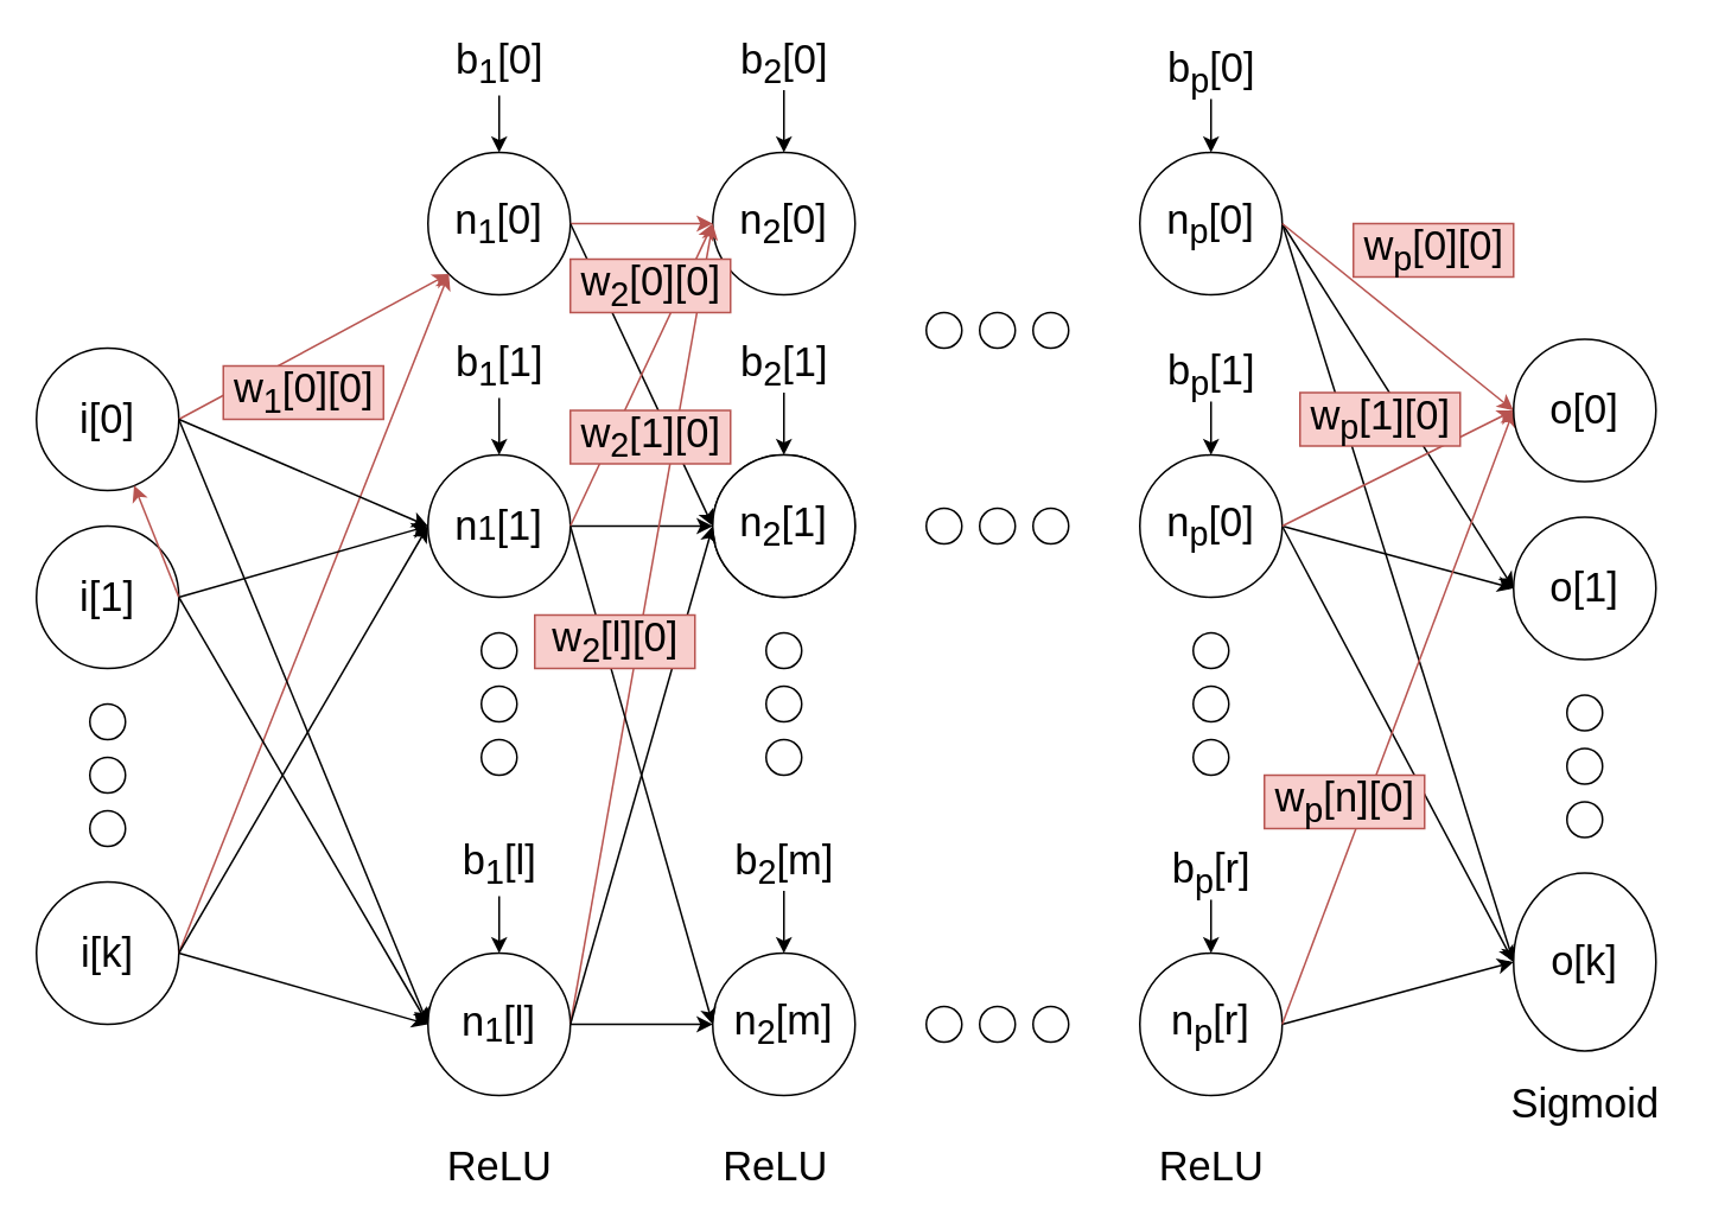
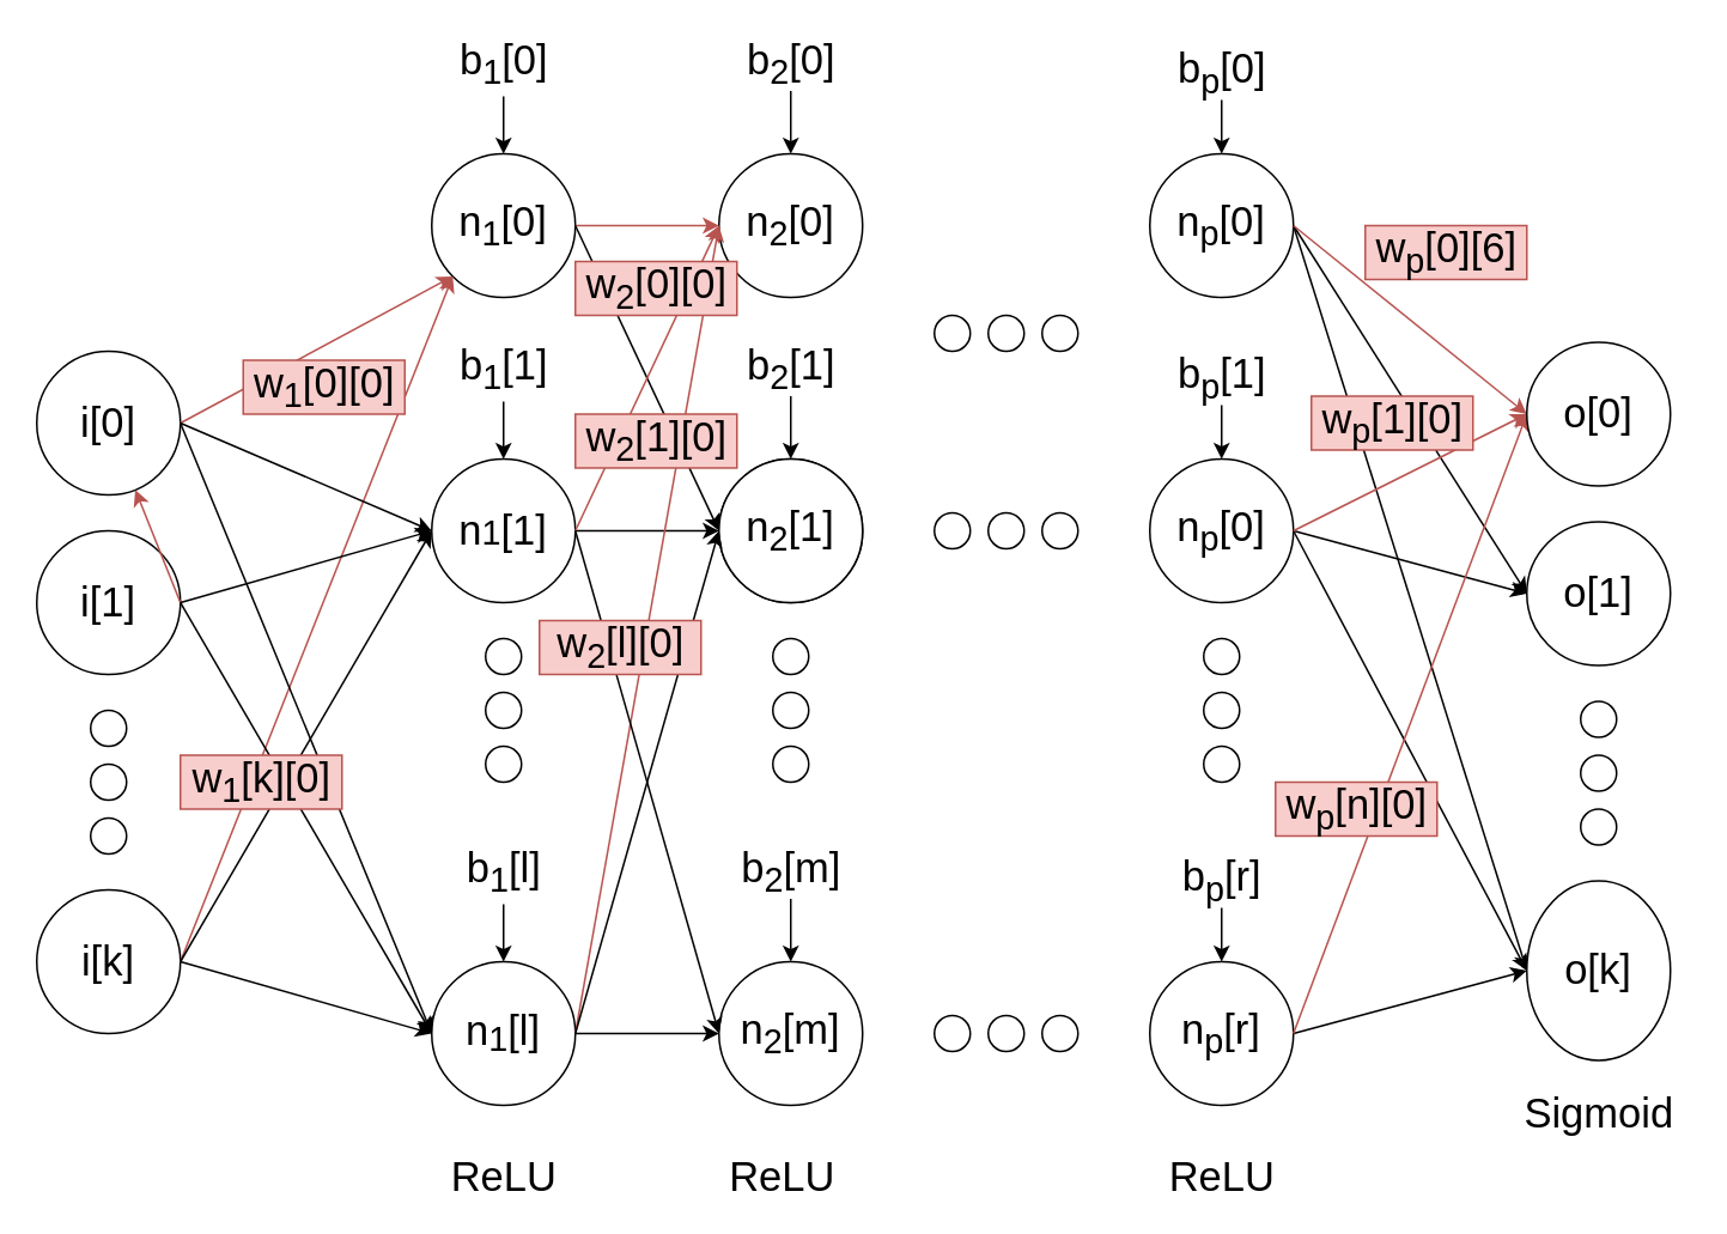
- <mxCell id="66" value="&lt;font style=&quot;font-size: 23px&quot;&gt;w&lt;sub&gt;p&lt;/sub&gt;[0][0]&lt;/font&gt;" style="text;html=1;align=center;verticalAlign=middle;resizable=0;points=[];autosize=1;fillColor=#f8cecc;strokeColor=#b85450;" parent="1" vertex="1"><mxGeometry x="760" y="125" width="90" height="30" as="geometry" /></mxCell>
+ <mxCell id="66" value="&lt;font style=&quot;font-size: 23px&quot;&gt;w&lt;sub&gt;p&lt;/sub&gt;[0][6]&lt;/font&gt;" style="text;html=1;align=center;verticalAlign=middle;resizable=0;points=[];autosize=1;fillColor=#f8cecc;strokeColor=#b85450;" parent="1" vertex="1"><mxGeometry x="760" y="125" width="90" height="30" as="geometry" /></mxCell>
- <mxCell id="61" value="&lt;font style=&quot;font-size: 23px&quot;&gt;w&lt;sub&gt;1&lt;/sub&gt;[0][0]&lt;/font&gt;" style="text;html=1;align=center;verticalAlign=middle;resizable=0;points=[];autosize=1;fillColor=#f8cecc;strokeColor=#b85450;" parent="1" vertex="1"><mxGeometry x="125" y="205" width="90" height="30" as="geometry" /></mxCell>
+ <mxCell id="61" value="&lt;font style=&quot;font-size: 23px&quot;&gt;w&lt;sub&gt;1&lt;/sub&gt;[0][0]&lt;/font&gt;" style="text;html=1;align=center;verticalAlign=middle;resizable=0;points=[];autosize=1;fillColor=#f8cecc;strokeColor=#b85450;" parent="1" vertex="1"><mxGeometry x="135" y="200" width="90" height="30" as="geometry" /></mxCell>
+ <mxCell id="62" value="&lt;font style=&quot;font-size: 23px&quot;&gt;w&lt;sub&gt;1&lt;/sub&gt;[k][0]&lt;/font&gt;" style="text;html=1;align=center;verticalAlign=middle;resizable=0;points=[];autosize=1;fillColor=#f8cecc;strokeColor=#b85450;" parent="1" vertex="1"><mxGeometry x="100" y="420" width="90" height="30" as="geometry" /></mxCell>
